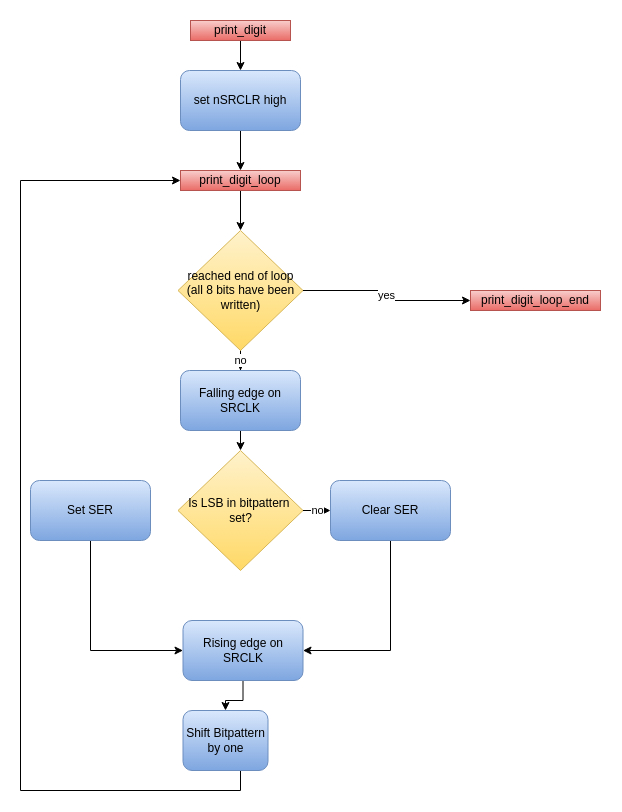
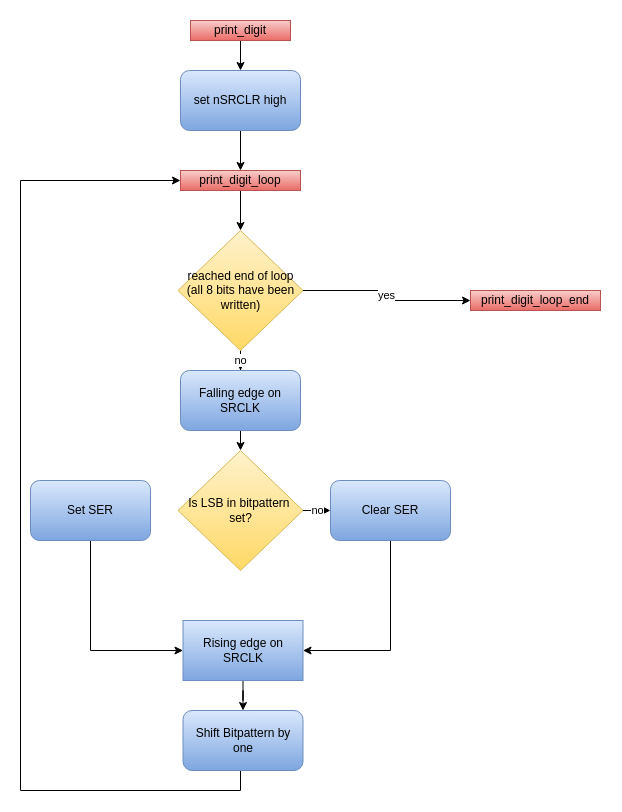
- <mxCell id="22" value="Rising edge on SRCLK" style="rounded=1;whiteSpace=wrap;html=1;gradientColor=#7ea6e0;fillColor=#dae8fc;strokeColor=#6c8ebf;" parent="1" vertex="1"><mxGeometry x="182.5" y="620" width="120" height="60" as="geometry" /></mxCell>
+ <mxCell id="22" value="Rising edge on SRCLK" style="whiteSpace=wrap;html=1;gradientColor=#7ea6e0;fillColor=#dae8fc;strokeColor=#6c8ebf;rounded=0;" parent="1" vertex="1"><mxGeometry x="182.5" y="620" width="120" height="60" as="geometry" /></mxCell>
- <mxCell id="23" value="Shift Bitpattern by one" style="rounded=1;whiteSpace=wrap;html=1;fillColor=#dae8fc;strokeColor=#6c8ebf;gradientColor=#7ea6e0;" parent="1" vertex="1"><mxGeometry x="182.5" y="710" width="85" height="60" as="geometry" /></mxCell>
+ <mxCell id="23" value="Shift Bitpattern by one" style="rounded=1;whiteSpace=wrap;html=1;fillColor=#dae8fc;strokeColor=#6c8ebf;gradientColor=#7ea6e0;" parent="1" vertex="1"><mxGeometry x="182.5" y="710" width="120" height="60" as="geometry" /></mxCell>
